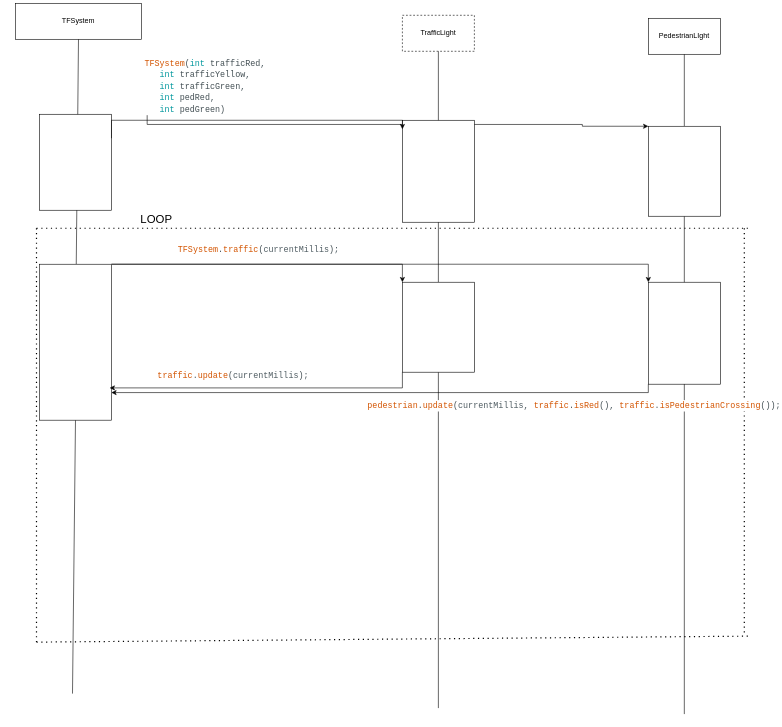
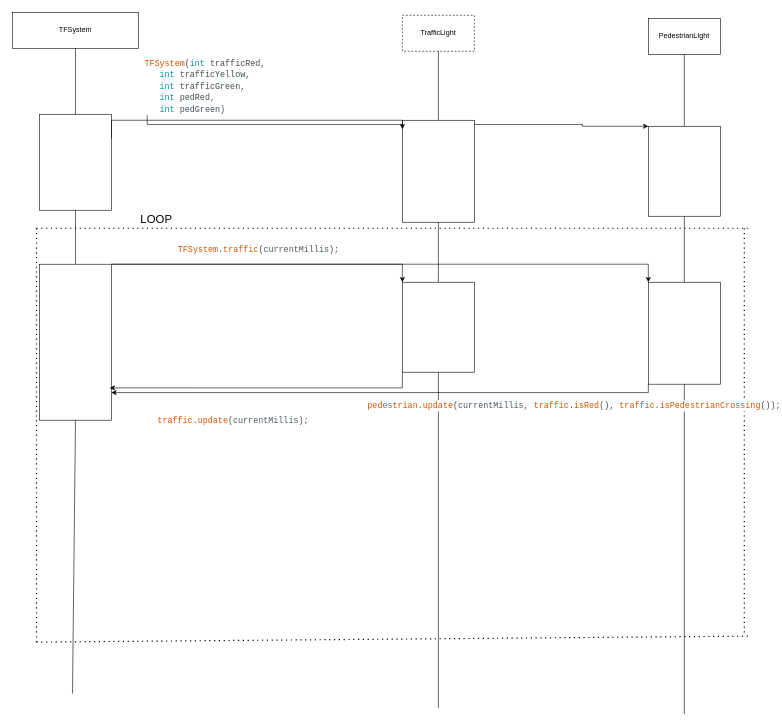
- <mxCell id="2" value="TFSystem" style="rounded=0;whiteSpace=wrap;html=1;" vertex="1" parent="1"><mxGeometry x="25" y="5" width="210" height="60" as="geometry" /></mxCell>
+ <mxCell id="2" value="TFSystem" style="rounded=0;whiteSpace=wrap;html=1;" vertex="1" parent="1"><mxGeometry x="20" y="20" width="210" height="60" as="geometry" /></mxCell>
- <mxCell id="28" value="&lt;div style=&quot;color: #4e5b61;background-color: #ffffff;font-family: Consolas, 'Courier New', monospace;font-weight: normal;font-size: 14px;line-height: 19px;white-space: pre;&quot;&gt;&lt;div&gt;&lt;span style=&quot;color: #d35400;&quot;&gt;traffic&lt;/span&gt;&lt;span style=&quot;color: #4e5b61;&quot;&gt;.&lt;/span&gt;&lt;span style=&quot;color: #d35400;&quot;&gt;update&lt;/span&gt;&lt;span style=&quot;color: #434f54;&quot;&gt;(&lt;/span&gt;&lt;span style=&quot;color: #4e5b61;&quot;&gt;currentMillis&lt;/span&gt;&lt;span style=&quot;color: #434f54;&quot;&gt;)&lt;/span&gt;&lt;span style=&quot;color: #4e5b61;&quot;&gt;;&lt;/span&gt;&lt;/div&gt;&lt;/div&gt;" style="text;whiteSpace=wrap;html=1;" vertex="1" parent="1"><mxGeometry x="260" y="610" width="260" height="40" as="geometry" /></mxCell>
+ <mxCell id="28" value="&lt;div style=&quot;color: #4e5b61;background-color: #ffffff;font-family: Consolas, 'Courier New', monospace;font-weight: normal;font-size: 14px;line-height: 19px;white-space: pre;&quot;&gt;&lt;div&gt;&lt;span style=&quot;color: #d35400;&quot;&gt;traffic&lt;/span&gt;&lt;span style=&quot;color: #4e5b61;&quot;&gt;.&lt;/span&gt;&lt;span style=&quot;color: #d35400;&quot;&gt;update&lt;/span&gt;&lt;span style=&quot;color: #434f54;&quot;&gt;(&lt;/span&gt;&lt;span style=&quot;color: #4e5b61;&quot;&gt;currentMillis&lt;/span&gt;&lt;span style=&quot;color: #434f54;&quot;&gt;)&lt;/span&gt;&lt;span style=&quot;color: #4e5b61;&quot;&gt;;&lt;/span&gt;&lt;/div&gt;&lt;/div&gt;" style="text;whiteSpace=wrap;html=1;" vertex="1" parent="1"><mxGeometry x="260" y="685" width="260" height="40" as="geometry" /></mxCell>
